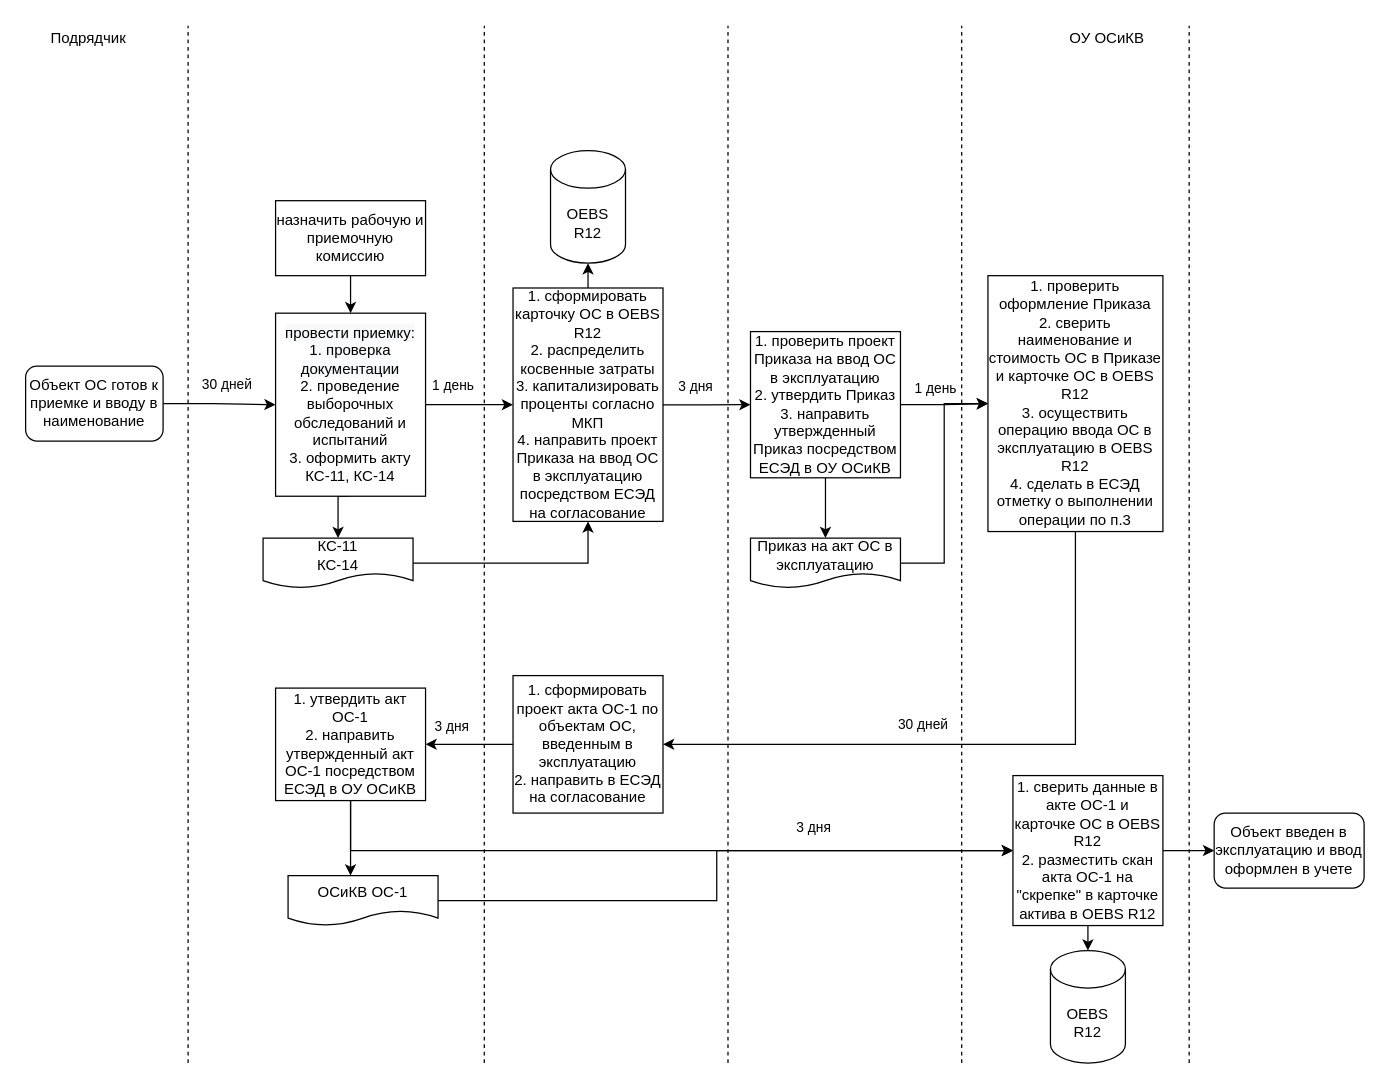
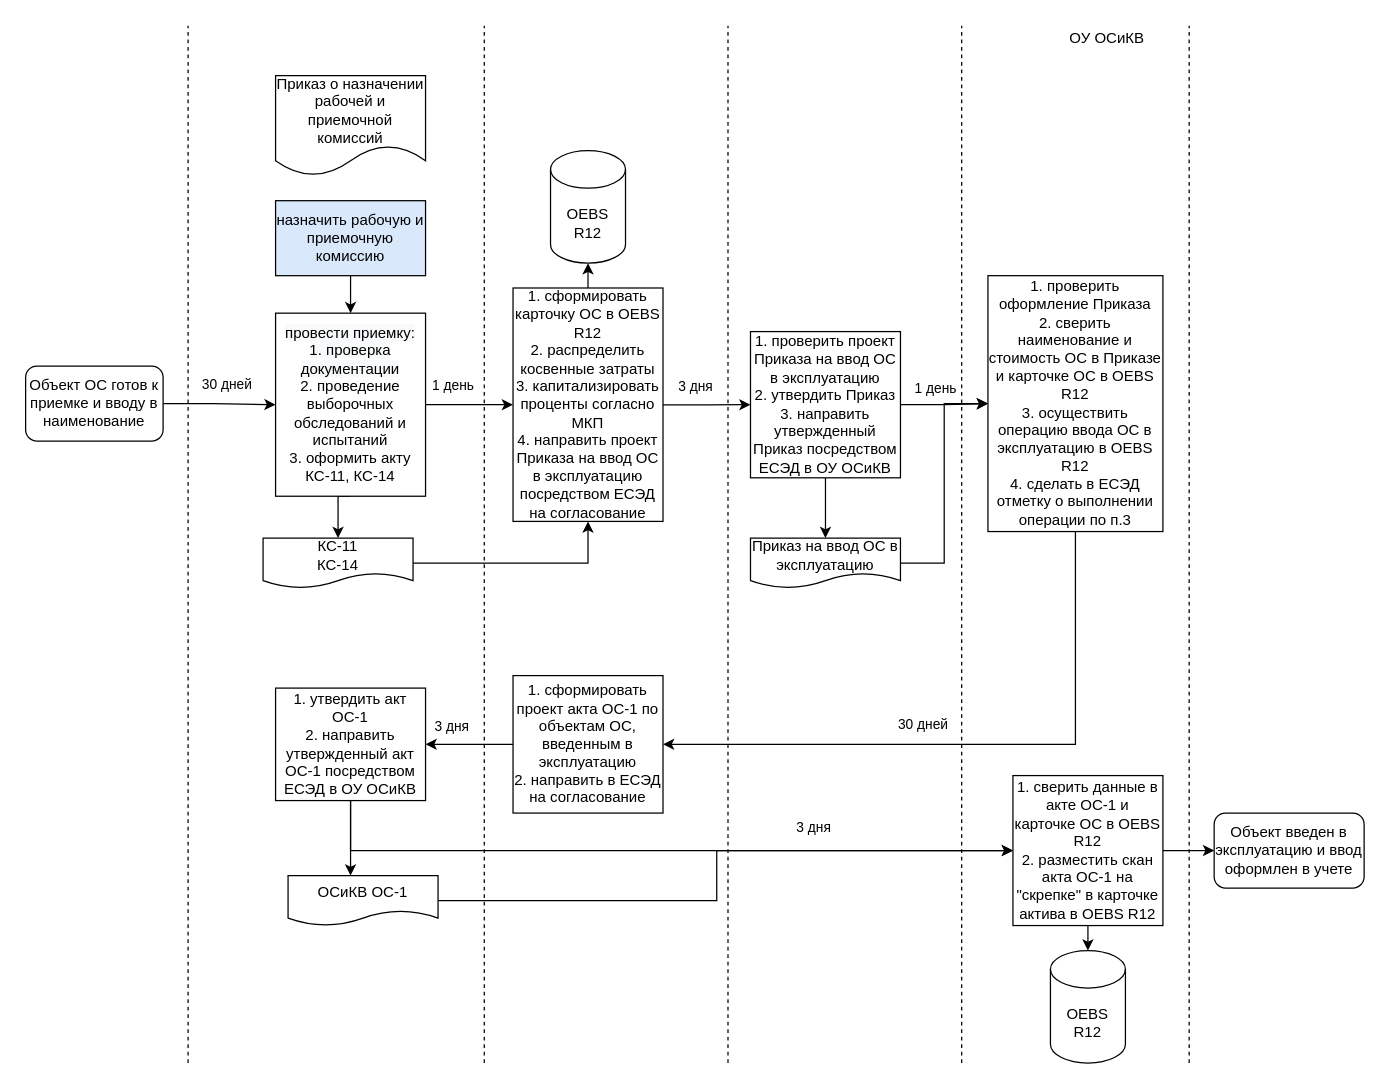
- <mxCell id="21" value="Подрядчик" style="text;html=1;resizable=0;autosize=1;align=center;verticalAlign=middle;points=[];fillColor=none;strokeColor=none;rounded=0;" vertex="1" parent="1"><mxGeometry x="30" y="20" width="80" height="20" as="geometry" /></mxCell>
+ <mxCell id="8" value="Приказ о назначении рабочей и приемочной комиссий" style="shape=document;whiteSpace=wrap;html=1;boundedLbl=1;" vertex="1" parent="1"><mxGeometry x="220" y="60" width="120" height="80" as="geometry" /></mxCell>
- <mxCell id="5" value="назначить рабочую и приемочную комиссию" style="rounded=0;whiteSpace=wrap;html=1;" vertex="1" parent="1"><mxGeometry x="220" y="160.001" width="120" height="60" as="geometry" /></mxCell>
+ <mxCell id="5" value="назначить рабочую и приемочную комиссию" style="rounded=0;whiteSpace=wrap;html=1;fillColor=#dae8fc;" vertex="1" parent="1"><mxGeometry x="220" y="160.001" width="120" height="60" as="geometry" /></mxCell>
- <mxCell id="20" value="Приказ на акт ОС в эксплуатацию" style="shape=document;whiteSpace=wrap;html=1;boundedLbl=1;" vertex="1" parent="1"><mxGeometry x="600" y="430" width="120" height="40" as="geometry" /></mxCell>
+ <mxCell id="20" value="Приказ на ввод ОС в эксплуатацию" style="shape=document;whiteSpace=wrap;html=1;boundedLbl=1;" vertex="1" parent="1"><mxGeometry x="600" y="430" width="120" height="40" as="geometry" /></mxCell>
